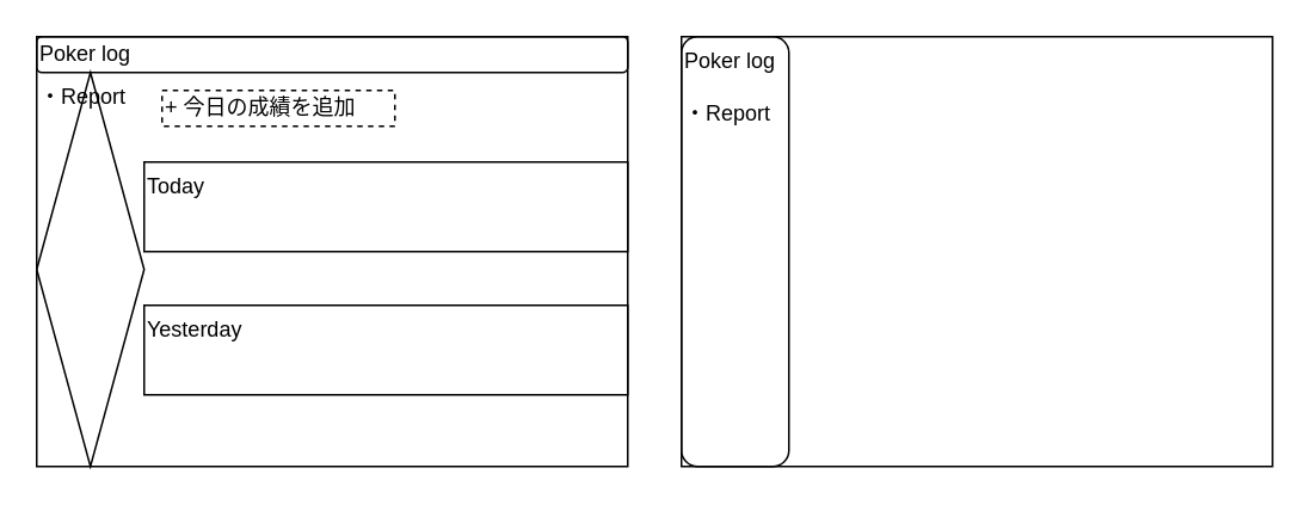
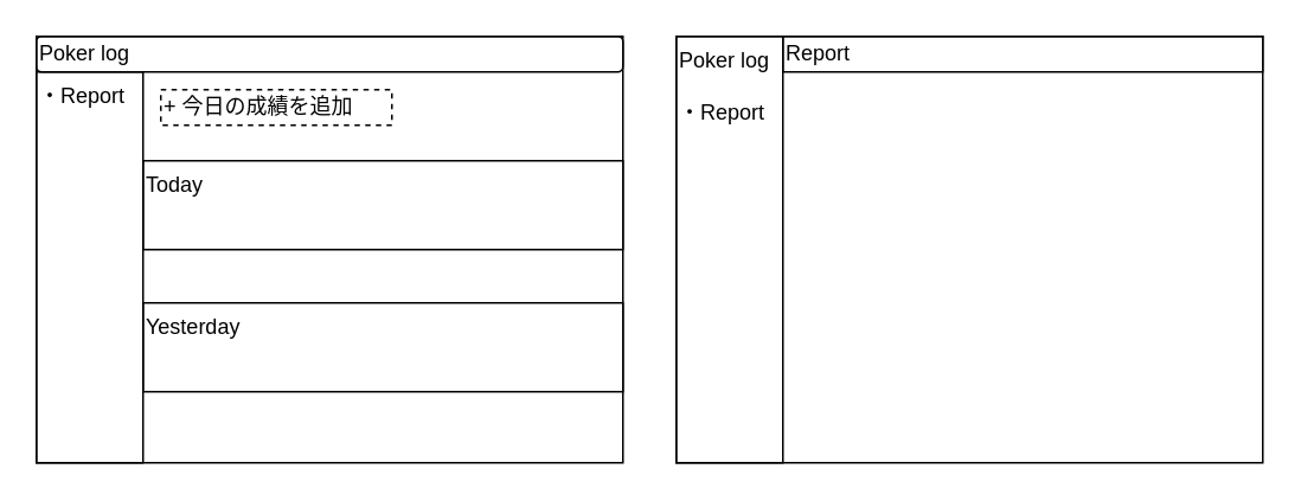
+ <mxCell id="7" value="Report" style="html=1;fontColor=none;fillColor=none;align=left;verticalAlign=middle;" vertex="1" parent="1"><mxGeometry x="440" y="20" width="270" height="20" as="geometry" /></mxCell>
- <mxCell id="6" value="Poker log&lt;br&gt;&lt;br&gt;・Report" style="html=1;fontColor=none;fillColor=none;align=left;verticalAlign=top;rounded=1;" vertex="1" parent="1"><mxGeometry x="380" y="20" width="60" height="240" as="geometry" /></mxCell>
+ <mxCell id="6" value="Poker log&lt;br&gt;&lt;br&gt;・Report" style="html=1;fontColor=none;fillColor=none;align=left;verticalAlign=top;" vertex="1" parent="1"><mxGeometry x="380" y="20" width="60" height="240" as="geometry" /></mxCell>
- <mxCell id="3" value="・Report" style="rhombus;html=1;fontColor=none;fillColor=none;align=left;verticalAlign=top;" vertex="1" parent="1"><mxGeometry x="20" y="40" width="60" height="220" as="geometry" /></mxCell>
+ <mxCell id="3" value="・Report" style="html=1;fontColor=none;fillColor=none;align=left;verticalAlign=top;" vertex="1" parent="1"><mxGeometry x="20" y="40" width="60" height="220" as="geometry" /></mxCell>
